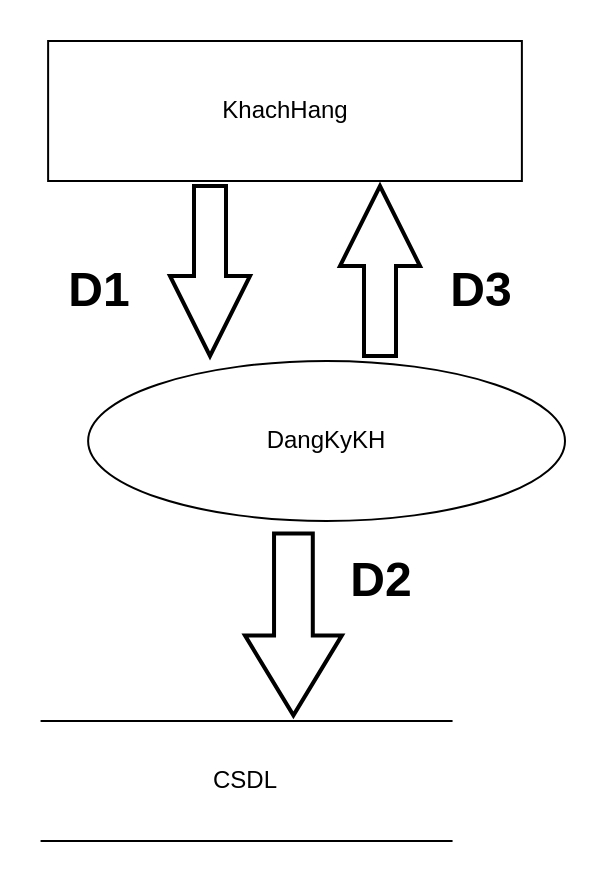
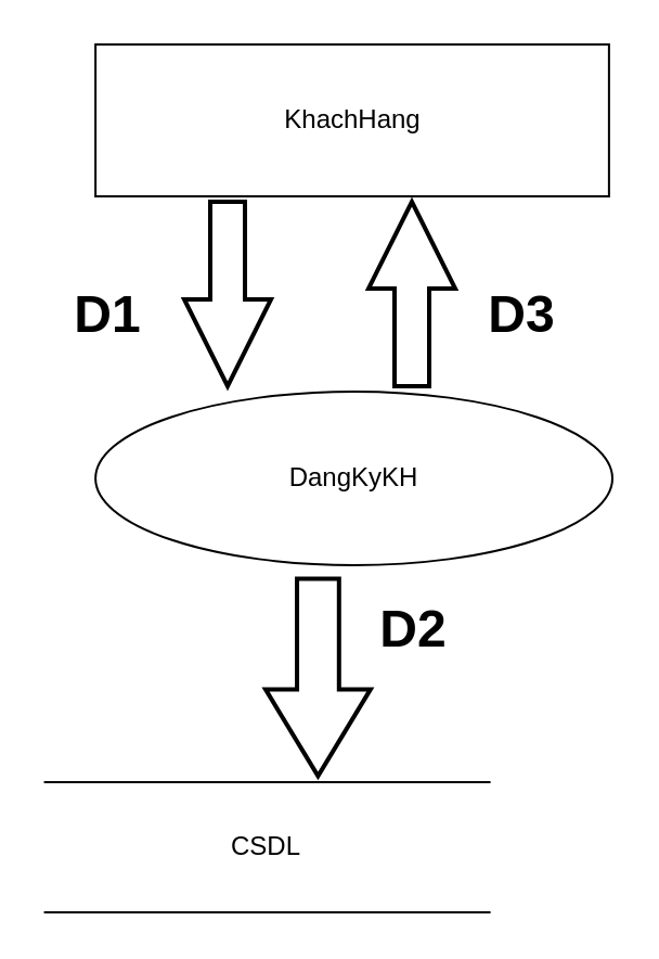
- <mxCell id="2" value="KhachHang" style="rounded=0;whiteSpace=wrap;html=1;labelBackgroundColor=none;" vertex="1" parent="1"><mxGeometry x="23.56" y="20" width="236.88" height="70" as="geometry" /></mxCell>
+ <mxCell id="2" value="KhachHang" style="rounded=0;whiteSpace=wrap;html=1;labelBackgroundColor=none;" vertex="1" parent="1"><mxGeometry x="43.56" y="20" width="236.88" height="70" as="geometry" /></mxCell>
